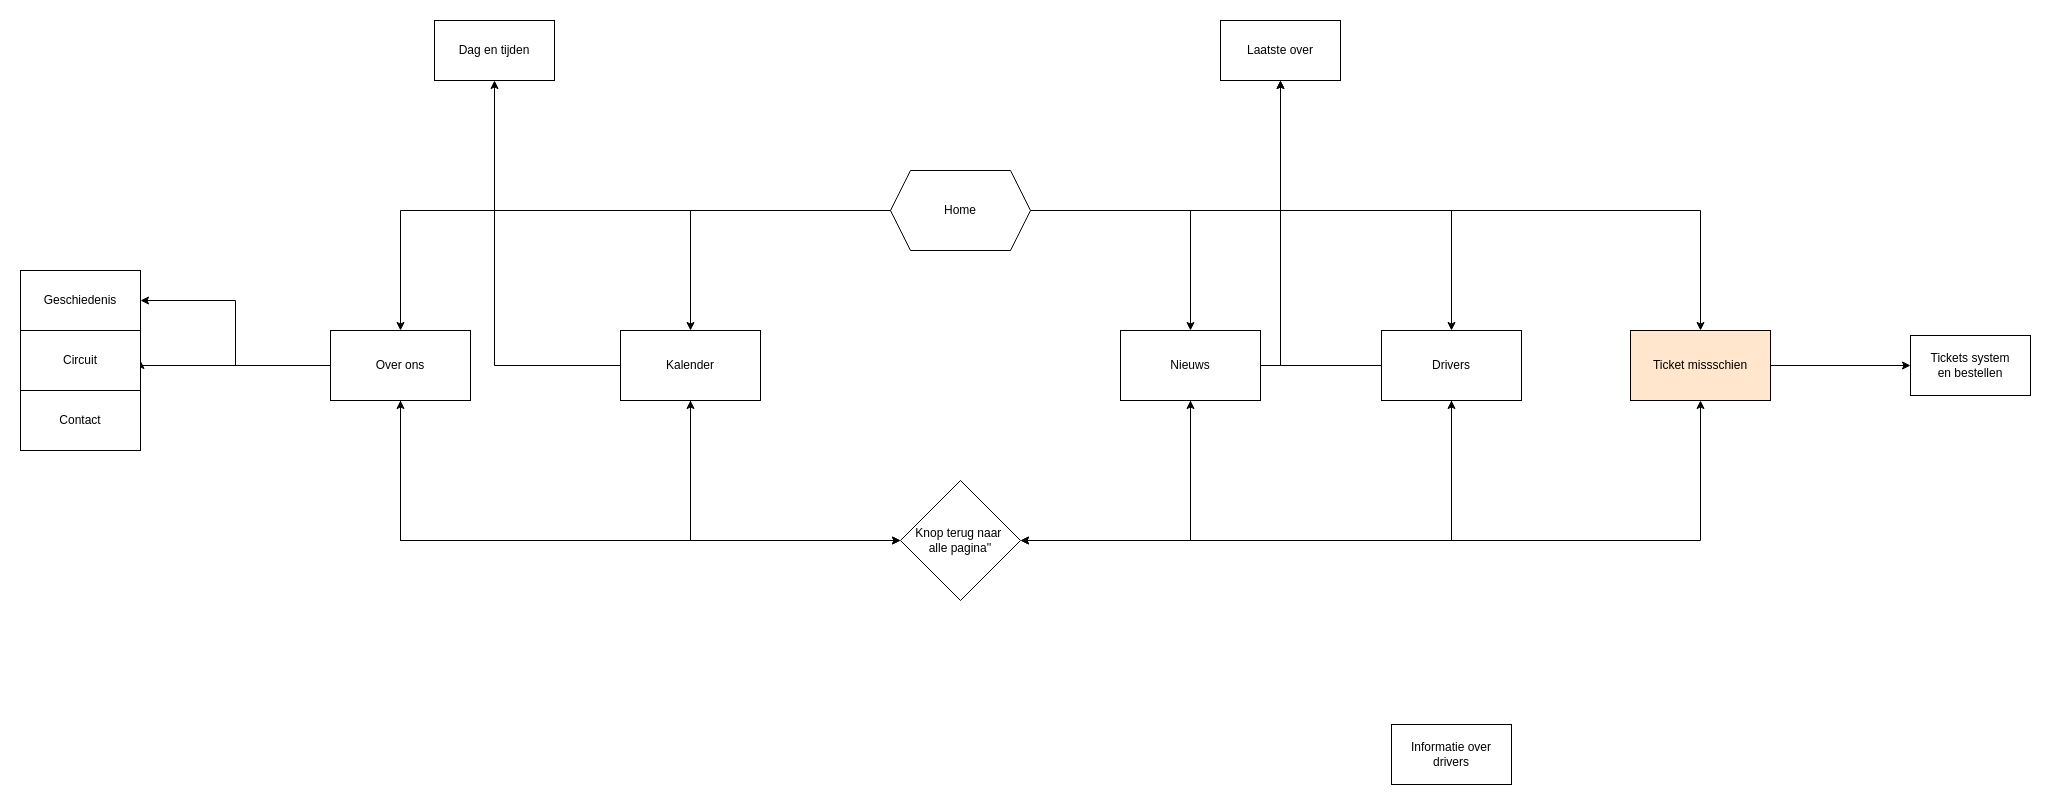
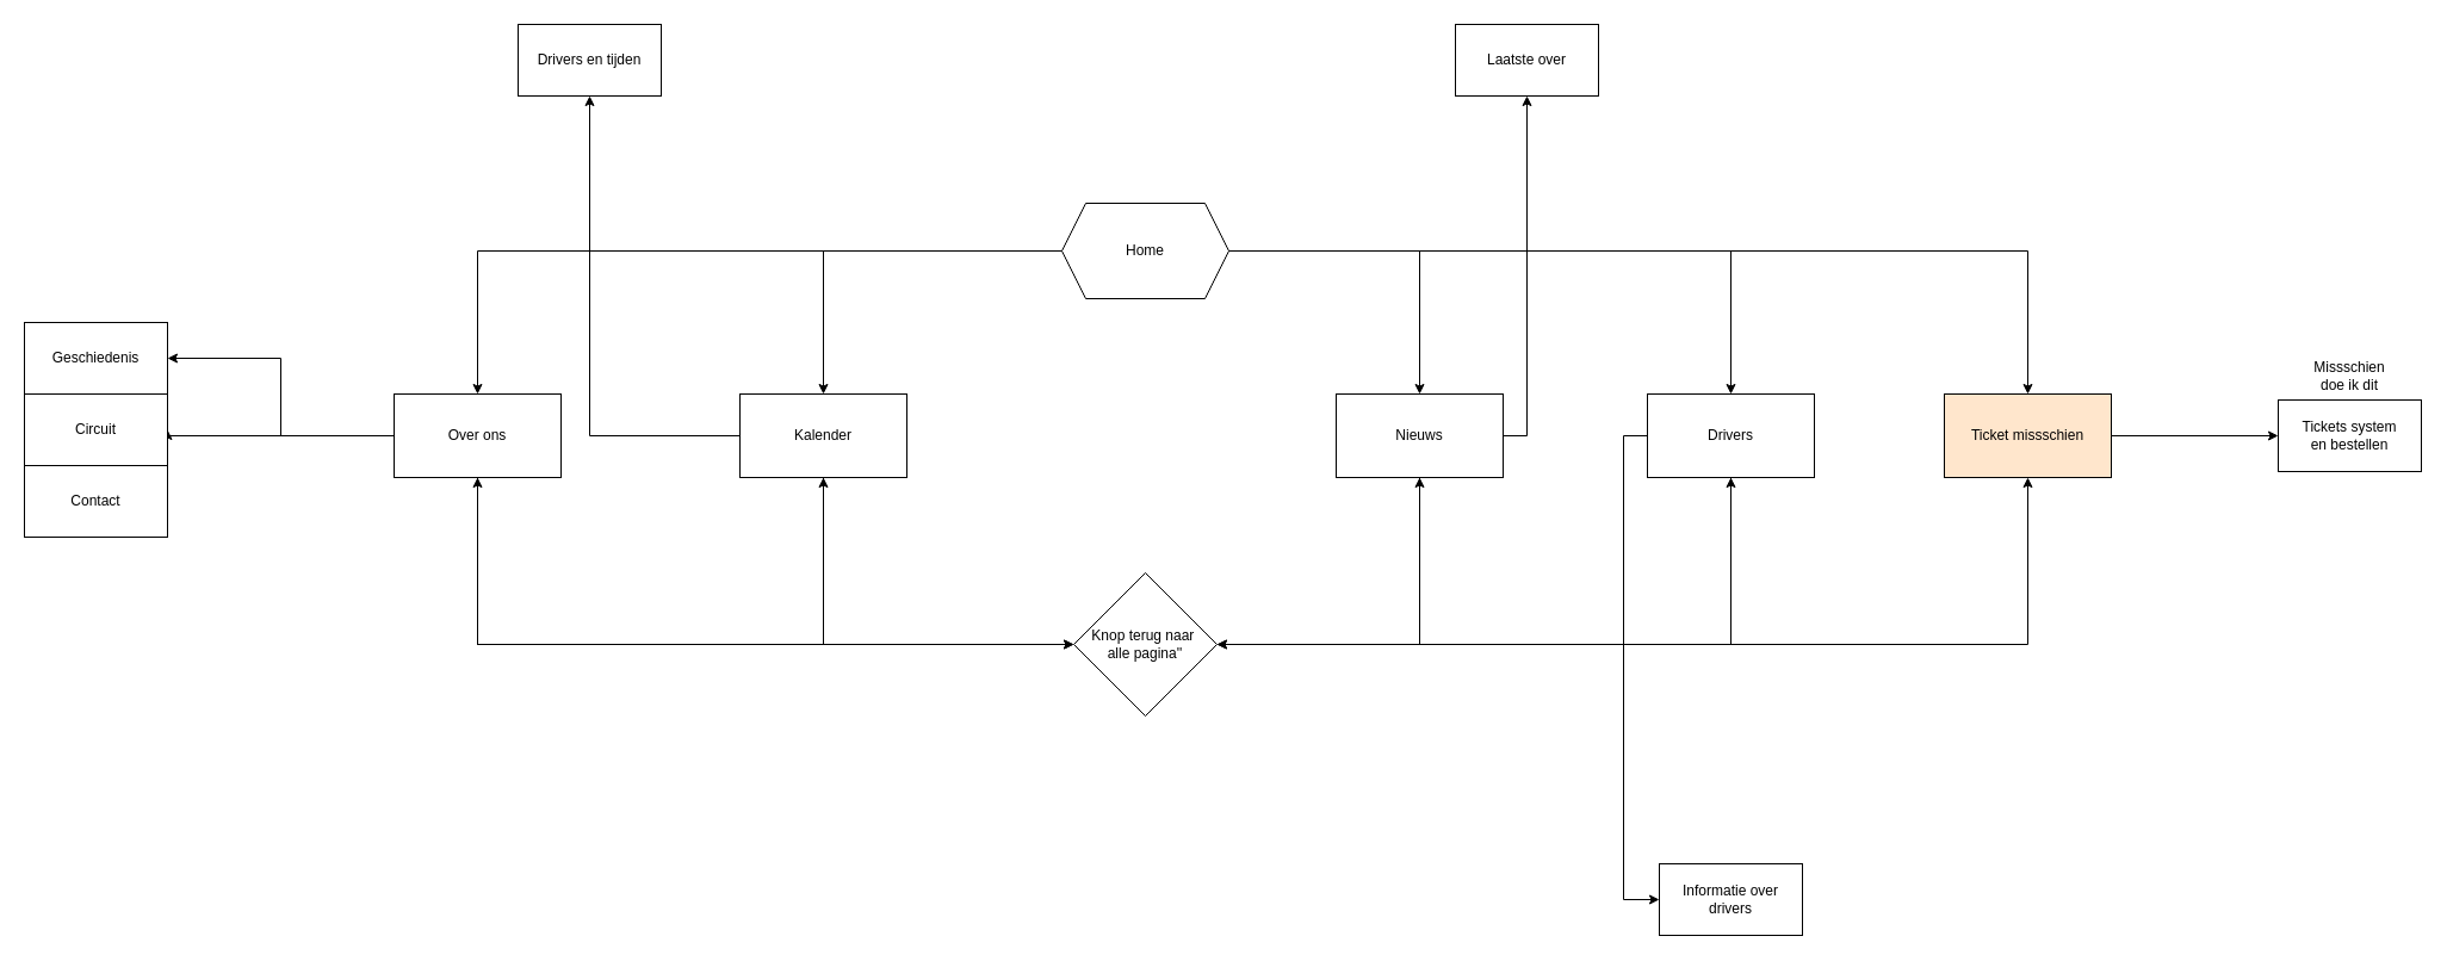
- <mxCell id="32" value="Dag en tijden" style="rounded=0;whiteSpace=wrap;html=1;" vertex="1" parent="1"><mxGeometry x="434" y="20" width="120" height="60" as="geometry" /></mxCell>
+ <mxCell id="32" value="Drivers en tijden" style="rounded=0;whiteSpace=wrap;html=1;" vertex="1" parent="1"><mxGeometry x="434" y="20" width="120" height="60" as="geometry" /></mxCell>
+ <mxCell id="36" value="Missschien doe ik dit" style="text;html=1;strokeColor=none;fillColor=none;align=center;verticalAlign=middle;whiteSpace=wrap;rounded=0;" vertex="1" parent="1"><mxGeometry x="1940" y="300" width="60" height="30" as="geometry" /></mxCell>
- <mxCell id="24" style="edgeStyle=orthogonalEdgeStyle;rounded=0;orthogonalLoop=1;jettySize=auto;html=1;exitX=0;exitY=0.5;exitDx=0;exitDy=0;" edge="1" parent="1" source="25" target="33"><mxGeometry relative="1" as="geometry" /></mxCell>
+ <mxCell id="24" style="edgeStyle=orthogonalEdgeStyle;rounded=0;orthogonalLoop=1;jettySize=auto;html=1;exitX=0;exitY=0.5;exitDx=0;exitDy=0;entryX=0;entryY=0.5;entryDx=0;entryDy=0;" edge="1" parent="1" source="25" target="34"><mxGeometry relative="1" as="geometry" /></mxCell>
